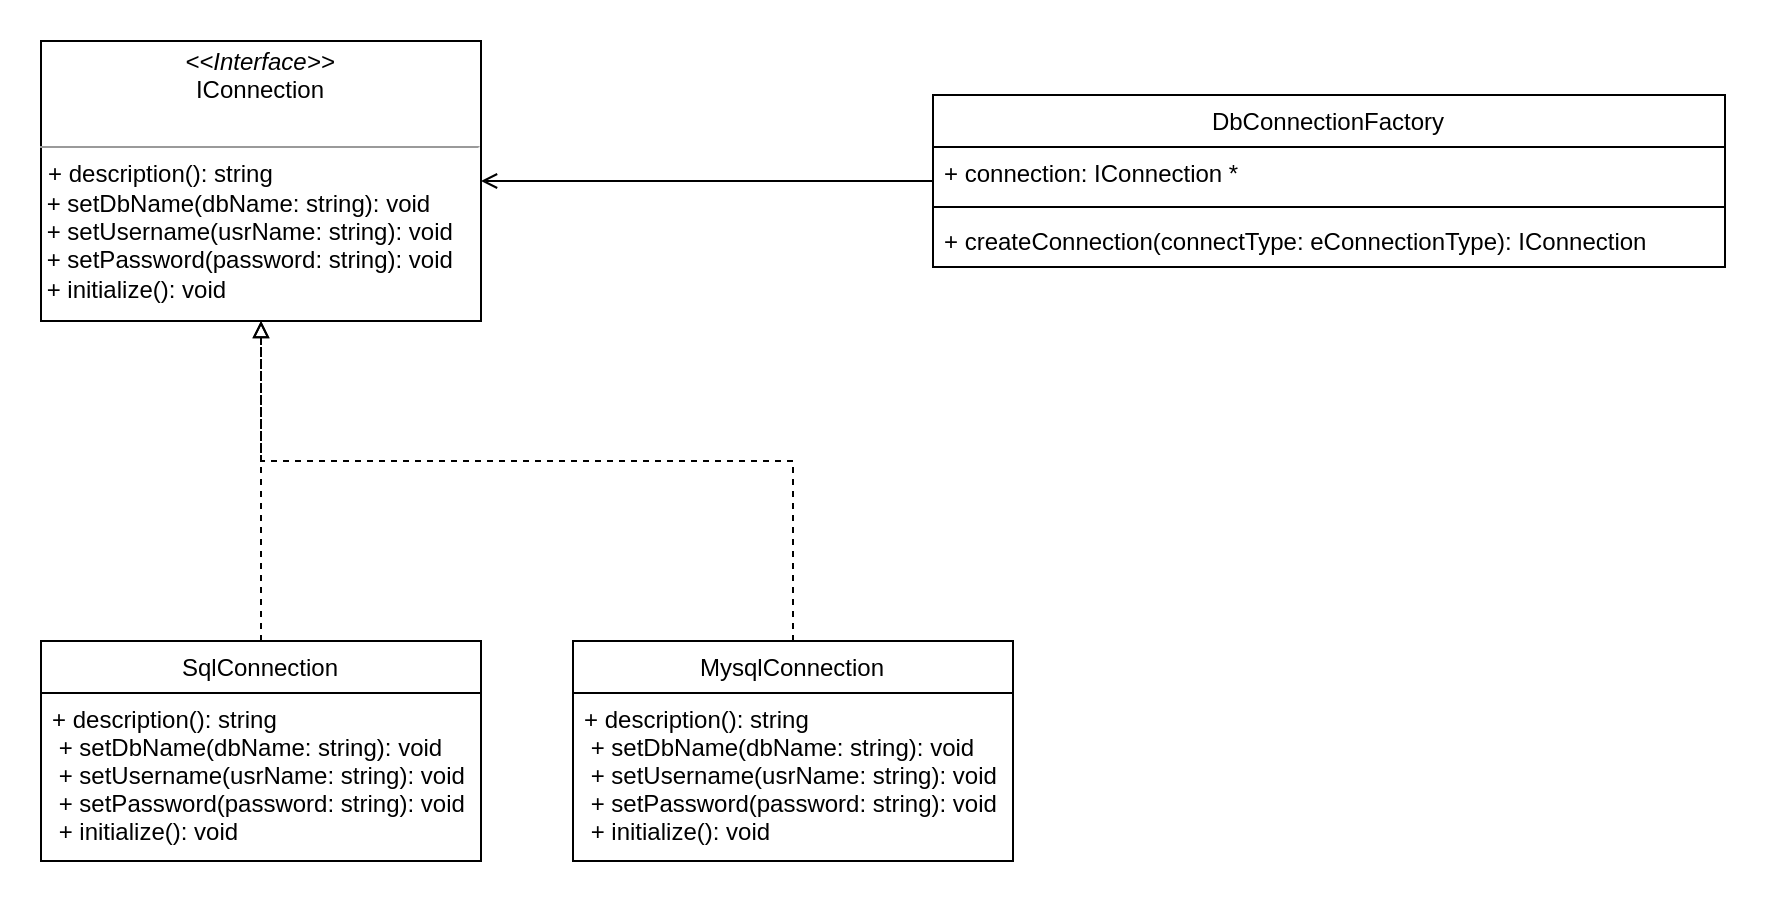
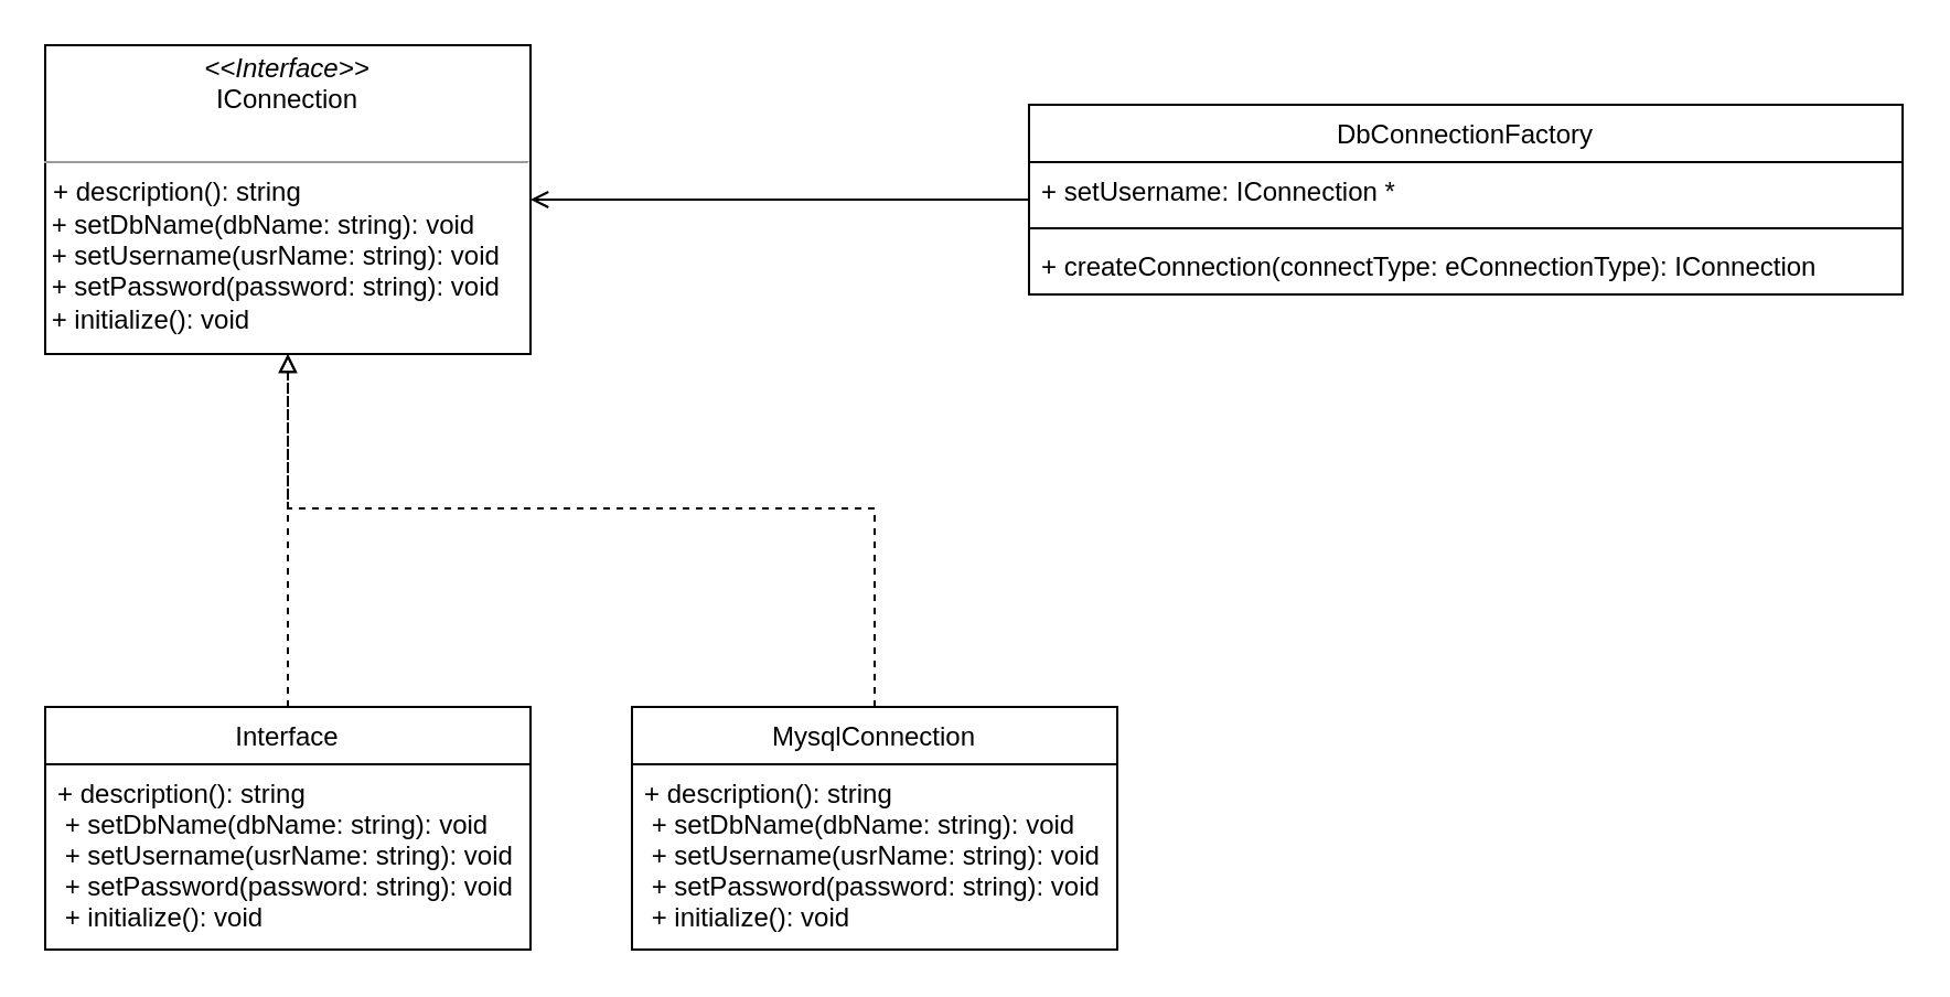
- <mxCell id="8" value="+ connection: IConnection *" style="text;strokeColor=none;fillColor=none;align=left;verticalAlign=top;spacingLeft=4;spacingRight=4;overflow=hidden;rotatable=0;points=[[0,0.5],[1,0.5]];portConstraint=eastwest;" vertex="1" parent="7"><mxGeometry y="26" width="396" height="26" as="geometry" /></mxCell>
+ <mxCell id="8" value="+ setUsername: IConnection *" style="text;strokeColor=none;fillColor=none;align=left;verticalAlign=top;spacingLeft=4;spacingRight=4;overflow=hidden;rotatable=0;points=[[0,0.5],[1,0.5]];portConstraint=eastwest;" vertex="1" parent="7"><mxGeometry y="26" width="396" height="26" as="geometry" /></mxCell>
- <mxCell id="4" value="SqlConnection" style="swimlane;fontStyle=0;childLayout=stackLayout;horizontal=1;startSize=26;fillColor=none;horizontalStack=0;resizeParent=1;resizeParentMax=0;resizeLast=0;collapsible=1;marginBottom=0;" parent="1" vertex="1"><mxGeometry x="20" y="320" width="220" height="110" as="geometry" /></mxCell>
+ <mxCell id="4" value="Interface" style="swimlane;fontStyle=0;childLayout=stackLayout;horizontal=1;startSize=26;fillColor=none;horizontalStack=0;resizeParent=1;resizeParentMax=0;resizeLast=0;collapsible=1;marginBottom=0;" parent="1" vertex="1"><mxGeometry x="20" y="320" width="220" height="110" as="geometry" /></mxCell>
